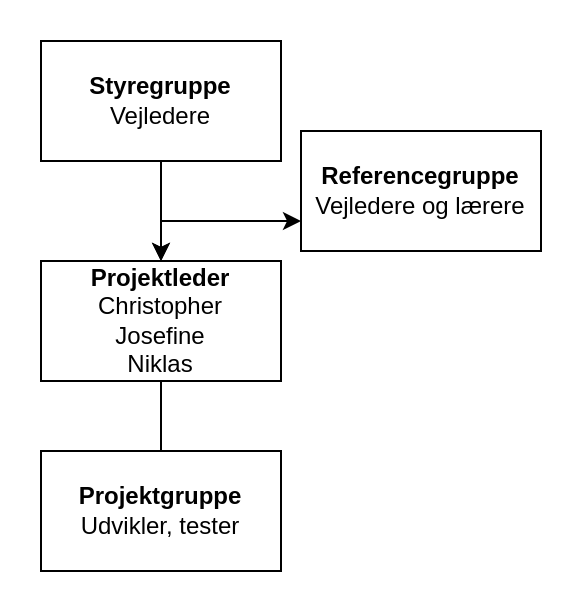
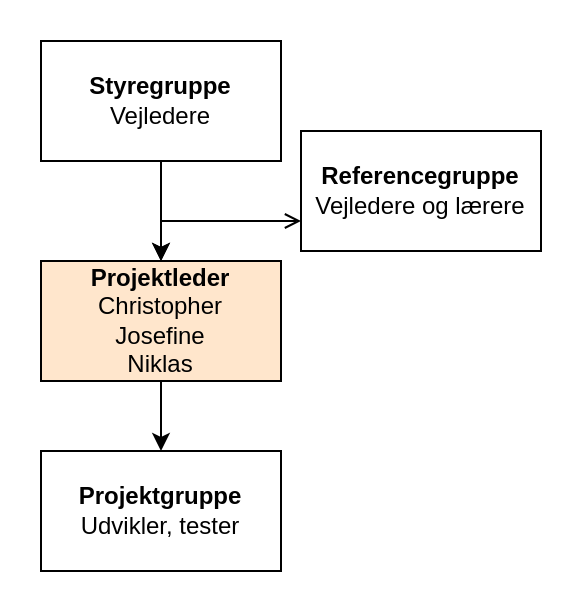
- <mxCell id="4" value="" style="edgeStyle=orthogonalEdgeStyle;rounded=0;orthogonalLoop=1;jettySize=auto;html=1;" edge="1" parent="1" source="5" target="6"><mxGeometry relative="1" as="geometry"><Array as="points"><mxPoint x="80" y="110" /></Array></mxGeometry></mxCell>
+ <mxCell id="4" value="" style="edgeStyle=orthogonalEdgeStyle;rounded=0;orthogonalLoop=1;jettySize=auto;html=1;endArrow=open;" edge="1" parent="1" source="5" target="6"><mxGeometry relative="1" as="geometry"><Array as="points"><mxPoint x="80" y="110" /></Array></mxGeometry></mxCell>
- <mxCell id="8" value="&lt;b&gt;Projektleder&lt;/b&gt;&lt;br&gt;Christopher&lt;br&gt;Josefine&lt;br&gt;Niklas" style="rounded=0;whiteSpace=wrap;html=1;" vertex="1" parent="1"><mxGeometry x="20" y="130" width="120" height="60" as="geometry" /></mxCell>
+ <mxCell id="8" value="&lt;b&gt;Projektleder&lt;/b&gt;&lt;br&gt;Christopher&lt;br&gt;Josefine&lt;br&gt;Niklas" style="rounded=0;whiteSpace=wrap;html=1;fillColor=#ffe6cc;" vertex="1" parent="1"><mxGeometry x="20" y="130" width="120" height="60" as="geometry" /></mxCell>
- <mxCell id="7" value="" style="edgeStyle=orthogonalEdgeStyle;rounded=0;orthogonalLoop=1;jettySize=auto;html=1;endArrow=none;" edge="1" parent="1" source="8" target="9"><mxGeometry relative="1" as="geometry" /></mxCell>
+ <mxCell id="7" value="" style="edgeStyle=orthogonalEdgeStyle;rounded=0;orthogonalLoop=1;jettySize=auto;html=1;" edge="1" parent="1" source="8" target="9"><mxGeometry relative="1" as="geometry" /></mxCell>
